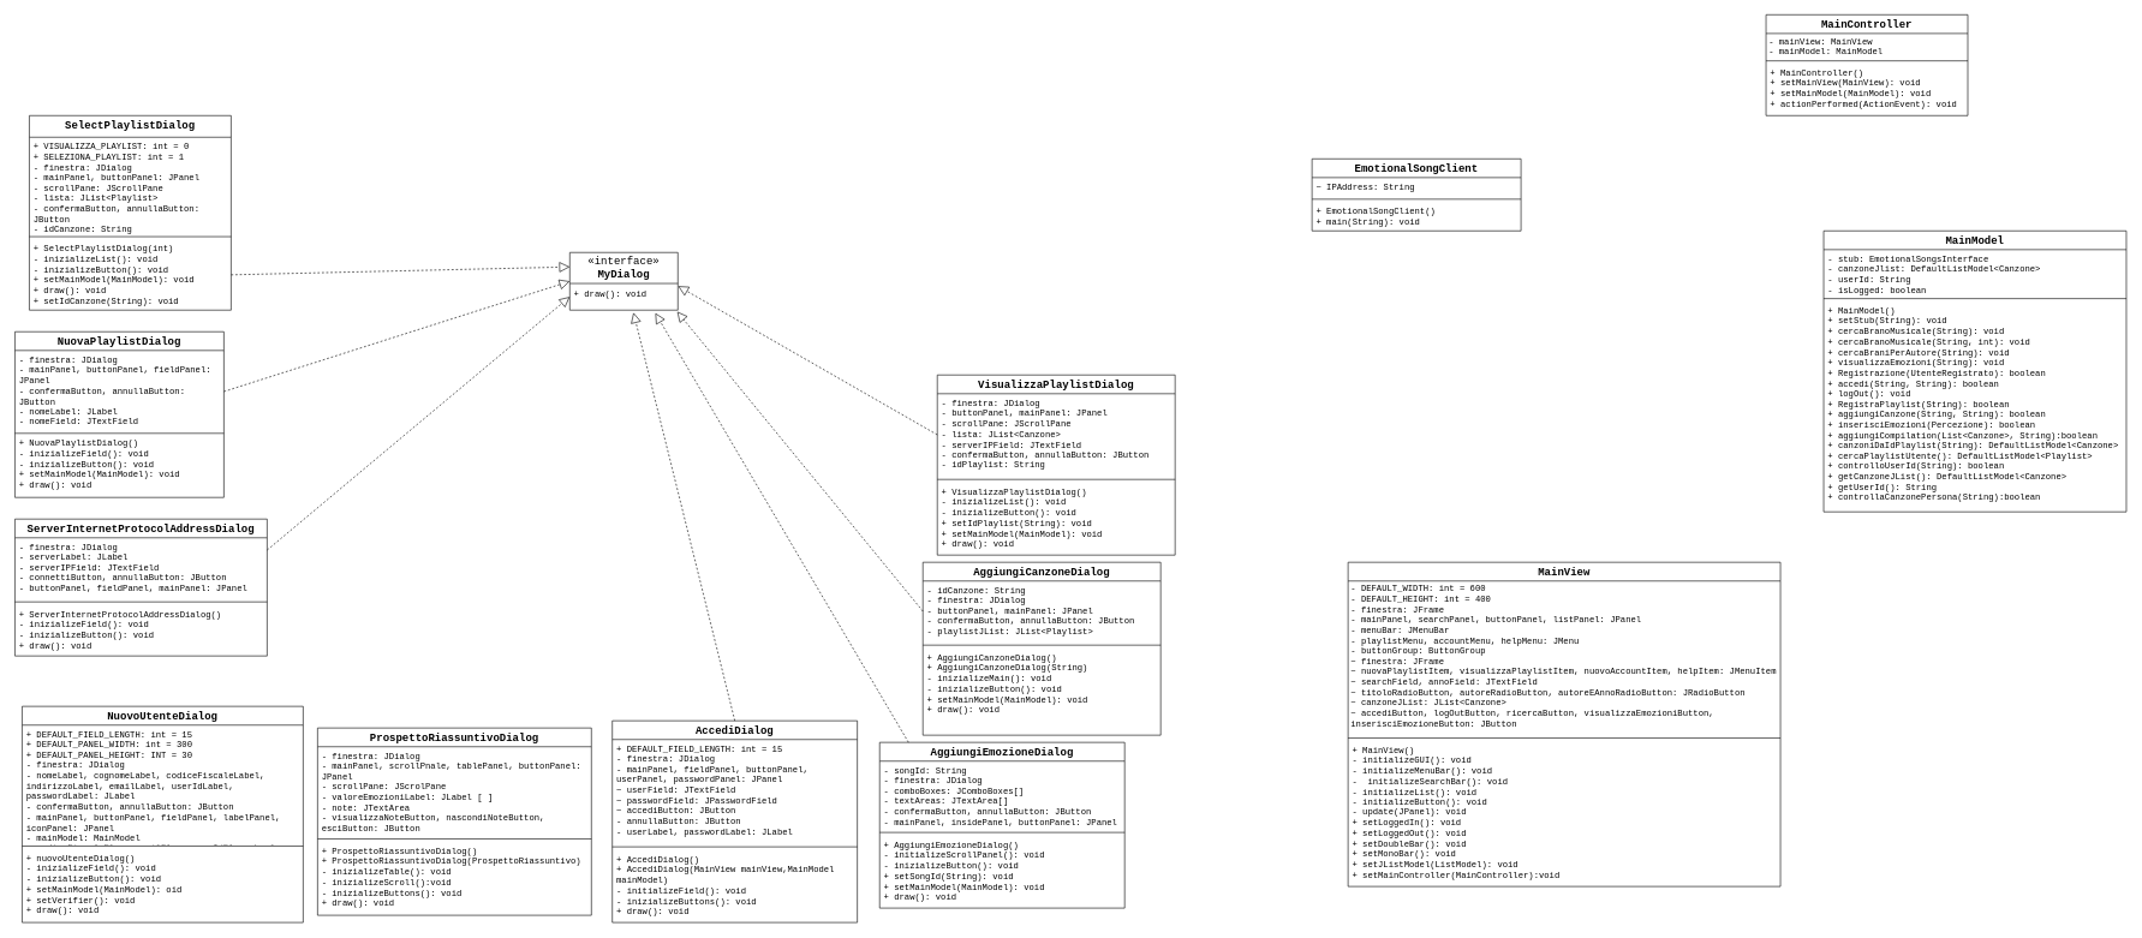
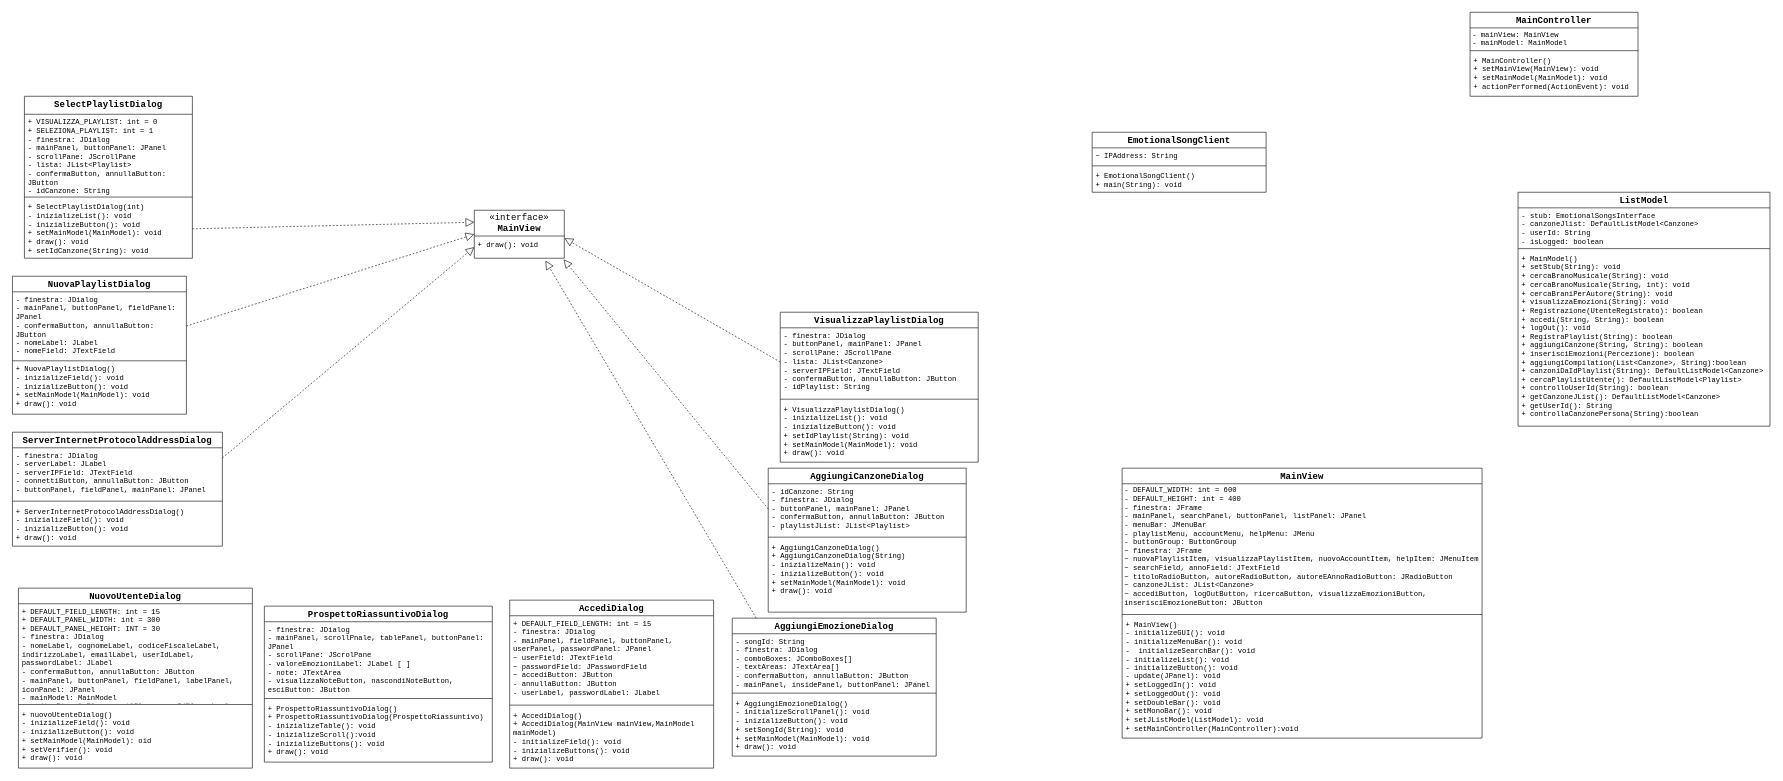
- <mxCell id="47" value="&lt;font style=&quot;font-size: 15px;&quot; face=&quot;Courier New&quot;&gt;MainModel&lt;/font&gt;" style="swimlane;fontStyle=1;align=center;verticalAlign=top;childLayout=stackLayout;horizontal=1;startSize=26;horizontalStack=0;resizeParent=1;resizeParentMax=0;resizeLast=0;collapsible=1;marginBottom=0;whiteSpace=wrap;html=1;" vertex="1" parent="1"><mxGeometry x="2530" y="320" width="420" height="390" as="geometry" /></mxCell>
+ <mxCell id="47" value="&lt;font style=&quot;font-size: 15px;&quot; face=&quot;Courier New&quot;&gt;ListModel&lt;/font&gt;" style="swimlane;fontStyle=1;align=center;verticalAlign=top;childLayout=stackLayout;horizontal=1;startSize=26;horizontalStack=0;resizeParent=1;resizeParentMax=0;resizeLast=0;collapsible=1;marginBottom=0;whiteSpace=wrap;html=1;" vertex="1" parent="1"><mxGeometry x="2530" y="320" width="420" height="390" as="geometry" /></mxCell>
- <mxCell id="38" value="«interface»&lt;br style=&quot;border-color: var(--border-color); font-size: 15px;&quot;&gt;&lt;b style=&quot;border-color: var(--border-color); font-size: 15px;&quot;&gt;MyDialog&lt;/b&gt;" style="swimlane;fontStyle=0;childLayout=stackLayout;horizontal=1;startSize=43;fillColor=none;horizontalStack=0;resizeParent=1;resizeParentMax=0;resizeLast=0;collapsible=1;marginBottom=0;whiteSpace=wrap;html=1;fontFamily=Courier New;fontSize=15;" vertex="1" parent="1"><mxGeometry x="790" y="350" width="150" height="80" as="geometry" /></mxCell>
+ <mxCell id="38" value="«interface»&lt;br style=&quot;border-color: var(--border-color); font-size: 15px;&quot;&gt;&lt;b style=&quot;border-color: var(--border-color); font-size: 15px;&quot;&gt;MainView&lt;/b&gt;" style="swimlane;fontStyle=0;childLayout=stackLayout;horizontal=1;startSize=43;fillColor=none;horizontalStack=0;resizeParent=1;resizeParentMax=0;resizeLast=0;collapsible=1;marginBottom=0;whiteSpace=wrap;html=1;fontFamily=Courier New;fontSize=15;" vertex="1" parent="1"><mxGeometry x="790" y="350" width="150" height="80" as="geometry" /></mxCell>
- <mxCell id="45" value="" style="endArrow=block;dashed=1;endFill=0;endSize=12;html=1;rounded=0;exitX=0.5;exitY=0;exitDx=0;exitDy=0;entryX=0.589;entryY=1.09;entryDx=0;entryDy=0;entryPerimeter=0;" edge="1" parent="1" source="34" target="39"><mxGeometry width="160" relative="1" as="geometry"><mxPoint x="390" y="623" as="sourcePoint" /><mxPoint x="740" y="550" as="targetPoint" /></mxGeometry></mxCell>
